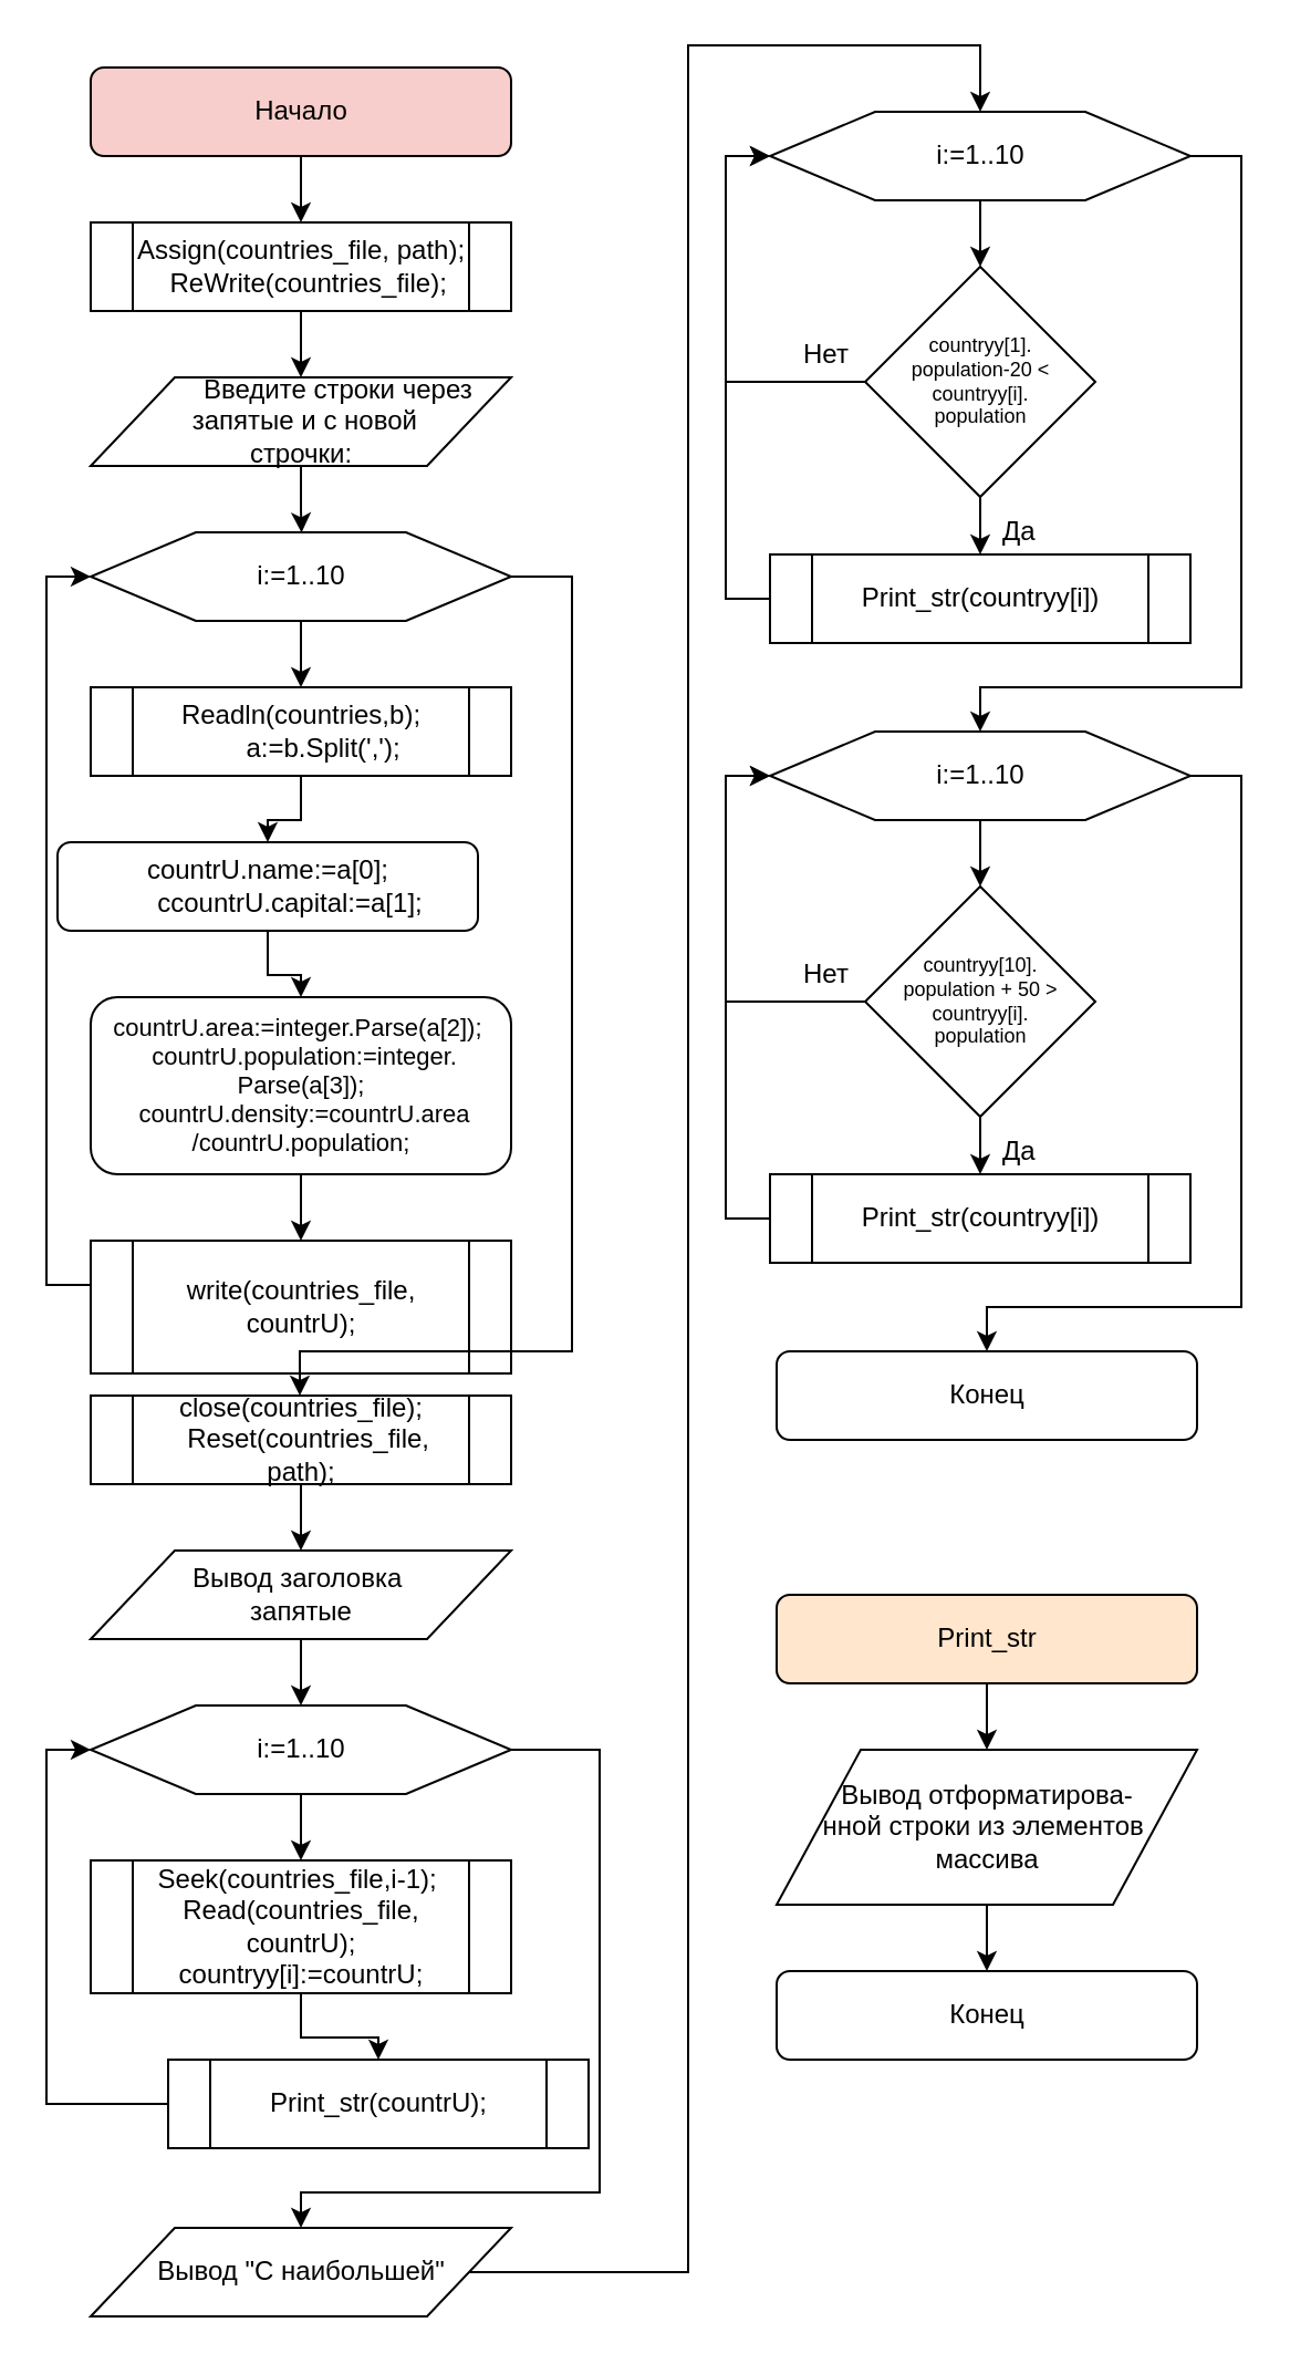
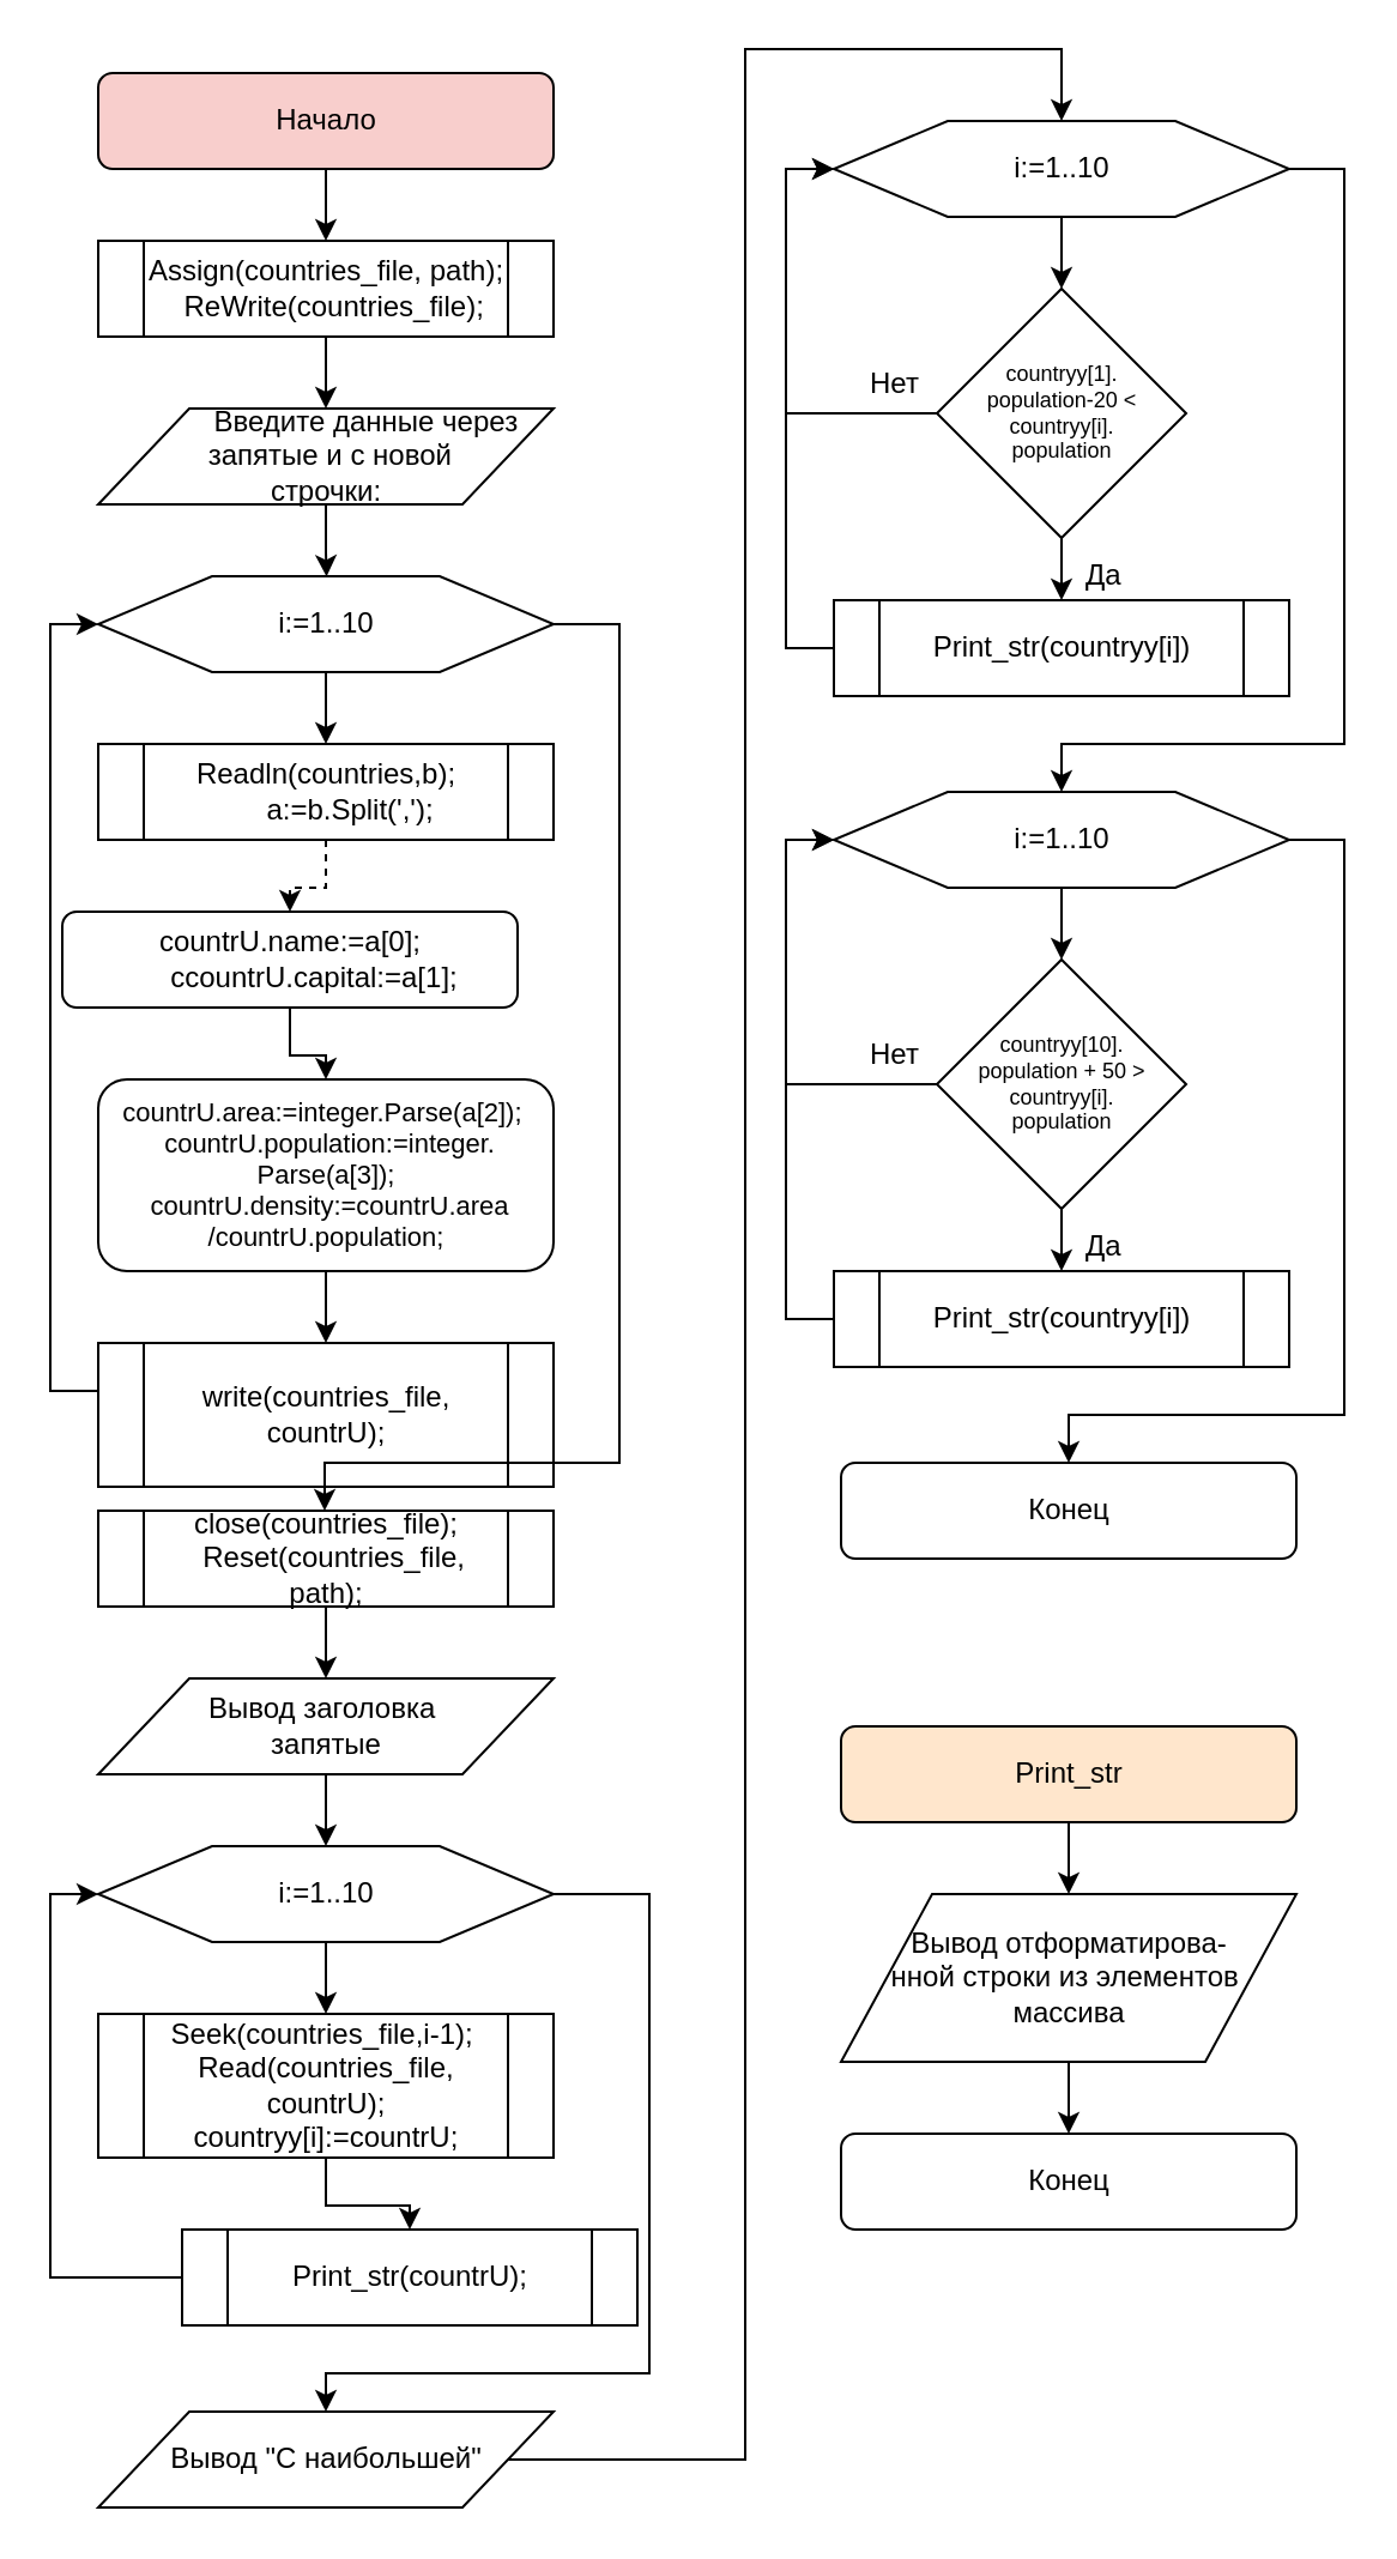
- <mxCell id="40" value="&amp;nbsp; &amp;nbsp; &amp;nbsp; &amp;nbsp; &amp;nbsp; Введите строки через&lt;br&gt;&amp;nbsp;запятые и с новой &lt;br&gt;строчки:" style="shape=parallelogram;perimeter=parallelogramPerimeter;whiteSpace=wrap;html=1;" vertex="1" parent="1"><mxGeometry x="40.5" y="170" width="190" height="40" as="geometry" /></mxCell>
+ <mxCell id="40" value="&amp;nbsp; &amp;nbsp; &amp;nbsp; &amp;nbsp; &amp;nbsp; Введите данные через&lt;br&gt;&amp;nbsp;запятые и с новой &lt;br&gt;строчки:" style="shape=parallelogram;perimeter=parallelogramPerimeter;whiteSpace=wrap;html=1;" vertex="1" parent="1"><mxGeometry x="40.5" y="170" width="190" height="40" as="geometry" /></mxCell>
- <mxCell id="44" style="edgeStyle=orthogonalEdgeStyle;rounded=0;orthogonalLoop=1;jettySize=auto;html=1;entryX=0.5;entryY=0;entryDx=0;entryDy=0;" edge="1" parent="1" source="45" target="32"><mxGeometry relative="1" as="geometry" /></mxCell>
+ <mxCell id="44" style="edgeStyle=orthogonalEdgeStyle;rounded=0;orthogonalLoop=1;jettySize=auto;html=1;entryX=0.5;entryY=0;entryDx=0;entryDy=0;dashed=1;" edge="1" parent="1" source="45" target="32"><mxGeometry relative="1" as="geometry" /></mxCell>
